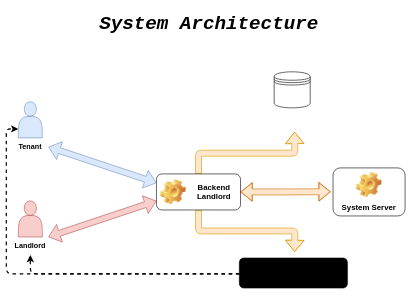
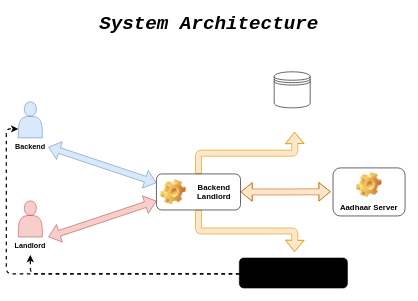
- <mxCell id="6" value="&lt;b&gt;Tenant&lt;/b&gt;" style="text;html=1;strokeColor=none;fillColor=none;align=center;verticalAlign=middle;whiteSpace=wrap;rounded=0;shadow=0;sketch=0;" vertex="1" parent="4"><mxGeometry y="60" width="60" height="30" as="geometry" /></mxCell>
+ <mxCell id="6" value="&lt;b&gt;Backend&lt;/b&gt;" style="text;html=1;strokeColor=none;fillColor=none;align=center;verticalAlign=middle;whiteSpace=wrap;rounded=0;shadow=0;sketch=0;" vertex="1" parent="4"><mxGeometry y="60" width="60" height="30" as="geometry" /></mxCell>
- <mxCell id="16" value="System Server" style="label;whiteSpace=wrap;html=1;align=center;verticalAlign=bottom;spacingLeft=0;spacingBottom=4;imageAlign=center;imageVerticalAlign=top;image=img/clipart/Gear_128x128.png;shadow=0;sketch=0;fontSize=13;gradientColor=none;" vertex="1" parent="3"><mxGeometry x="534" y="160" width="120" height="80" as="geometry" /></mxCell>
+ <mxCell id="16" value="Aadhaar Server" style="label;whiteSpace=wrap;html=1;align=center;verticalAlign=bottom;spacingLeft=0;spacingBottom=4;imageAlign=center;imageVerticalAlign=top;image=img/clipart/Gear_128x128.png;shadow=0;sketch=0;fontSize=13;gradientColor=none;" vertex="1" parent="3"><mxGeometry x="534" y="160" width="120" height="80" as="geometry" /></mxCell>
